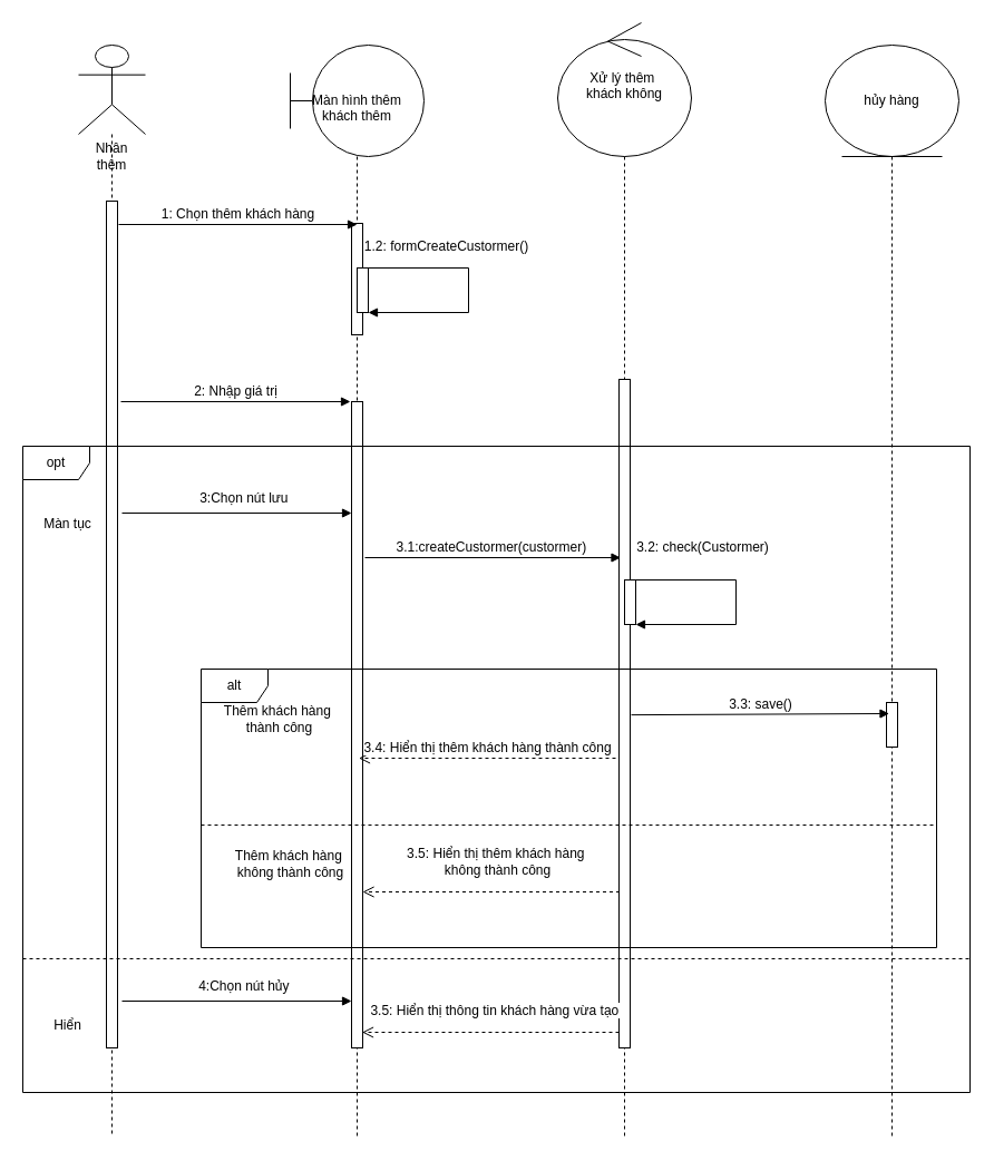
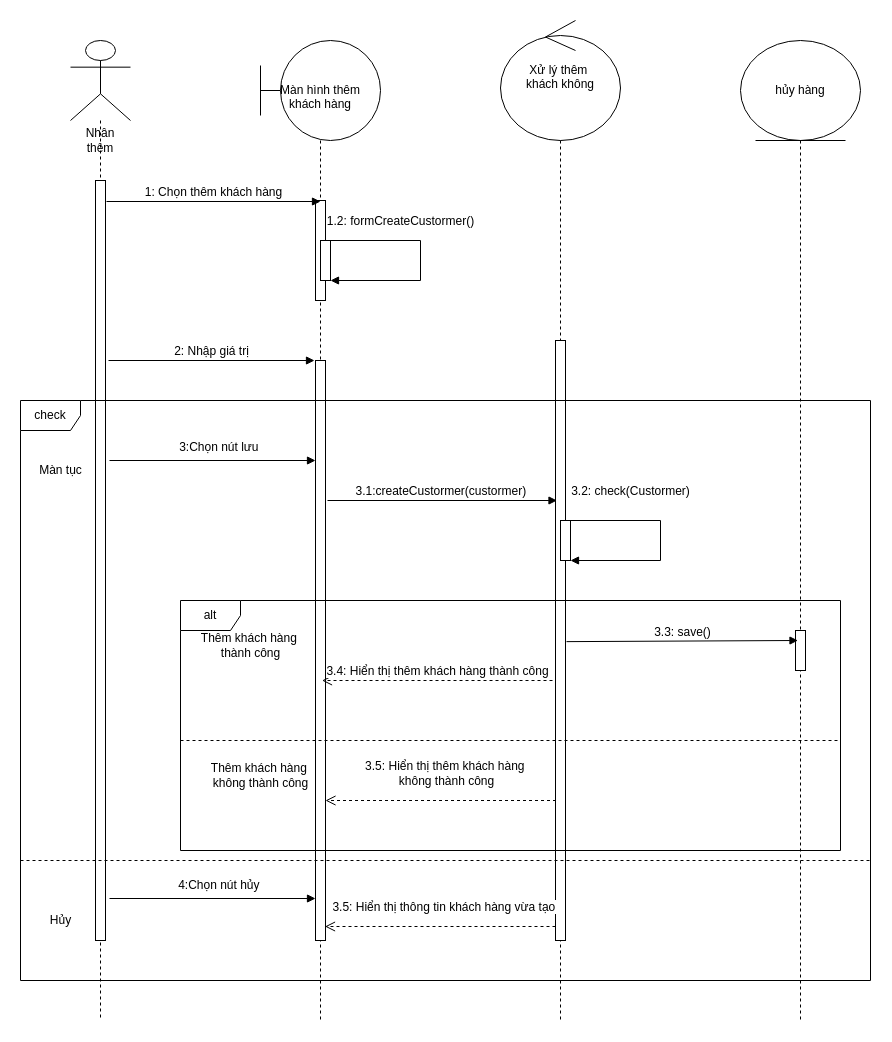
- <mxCell id="4" value="Màn hình thêm&lt;br style=&quot;font-size: 12px&quot;&gt;khách thêm" style="shape=umlLifeline;participant=umlBoundary;perimeter=lifelinePerimeter;whiteSpace=wrap;html=1;container=1;collapsible=0;recursiveResize=0;verticalAlign=top;spacingTop=36;outlineConnect=0;size=100;fontSize=12;" parent="1" vertex="1"><mxGeometry x="260" y="40" width="120" height="980" as="geometry" /></mxCell>
+ <mxCell id="4" value="Màn hình thêm&lt;br style=&quot;font-size: 12px&quot;&gt;khách hàng" style="shape=umlLifeline;participant=umlBoundary;perimeter=lifelinePerimeter;whiteSpace=wrap;html=1;container=1;collapsible=0;recursiveResize=0;verticalAlign=top;spacingTop=36;outlineConnect=0;size=100;fontSize=12;" parent="1" vertex="1"><mxGeometry x="260" y="40" width="120" height="980" as="geometry" /></mxCell>
- <mxCell id="28" value="opt" style="shape=umlFrame;whiteSpace=wrap;html=1;fontSize=12;" parent="1" vertex="1"><mxGeometry y="400" width="850" height="580" as="geometry" x="20" /></mxCell>
+ <mxCell id="28" value="check" style="shape=umlFrame;whiteSpace=wrap;html=1;fontSize=12;" parent="1" vertex="1"><mxGeometry y="400" width="850" height="580" as="geometry" x="20" /></mxCell>
- <mxCell id="31" value="Hiển" style="text;html=1;align=center;verticalAlign=middle;resizable=0;points=[];autosize=1;fontSize=12;" parent="1" vertex="1"><mxGeometry x="40" y="910" width="40" height="20" as="geometry" /></mxCell>
+ <mxCell id="31" value="Hủy" style="text;html=1;align=center;verticalAlign=middle;resizable=0;points=[];autosize=1;fontSize=12;" parent="1" vertex="1"><mxGeometry x="40" y="910" width="40" height="20" as="geometry" /></mxCell>
